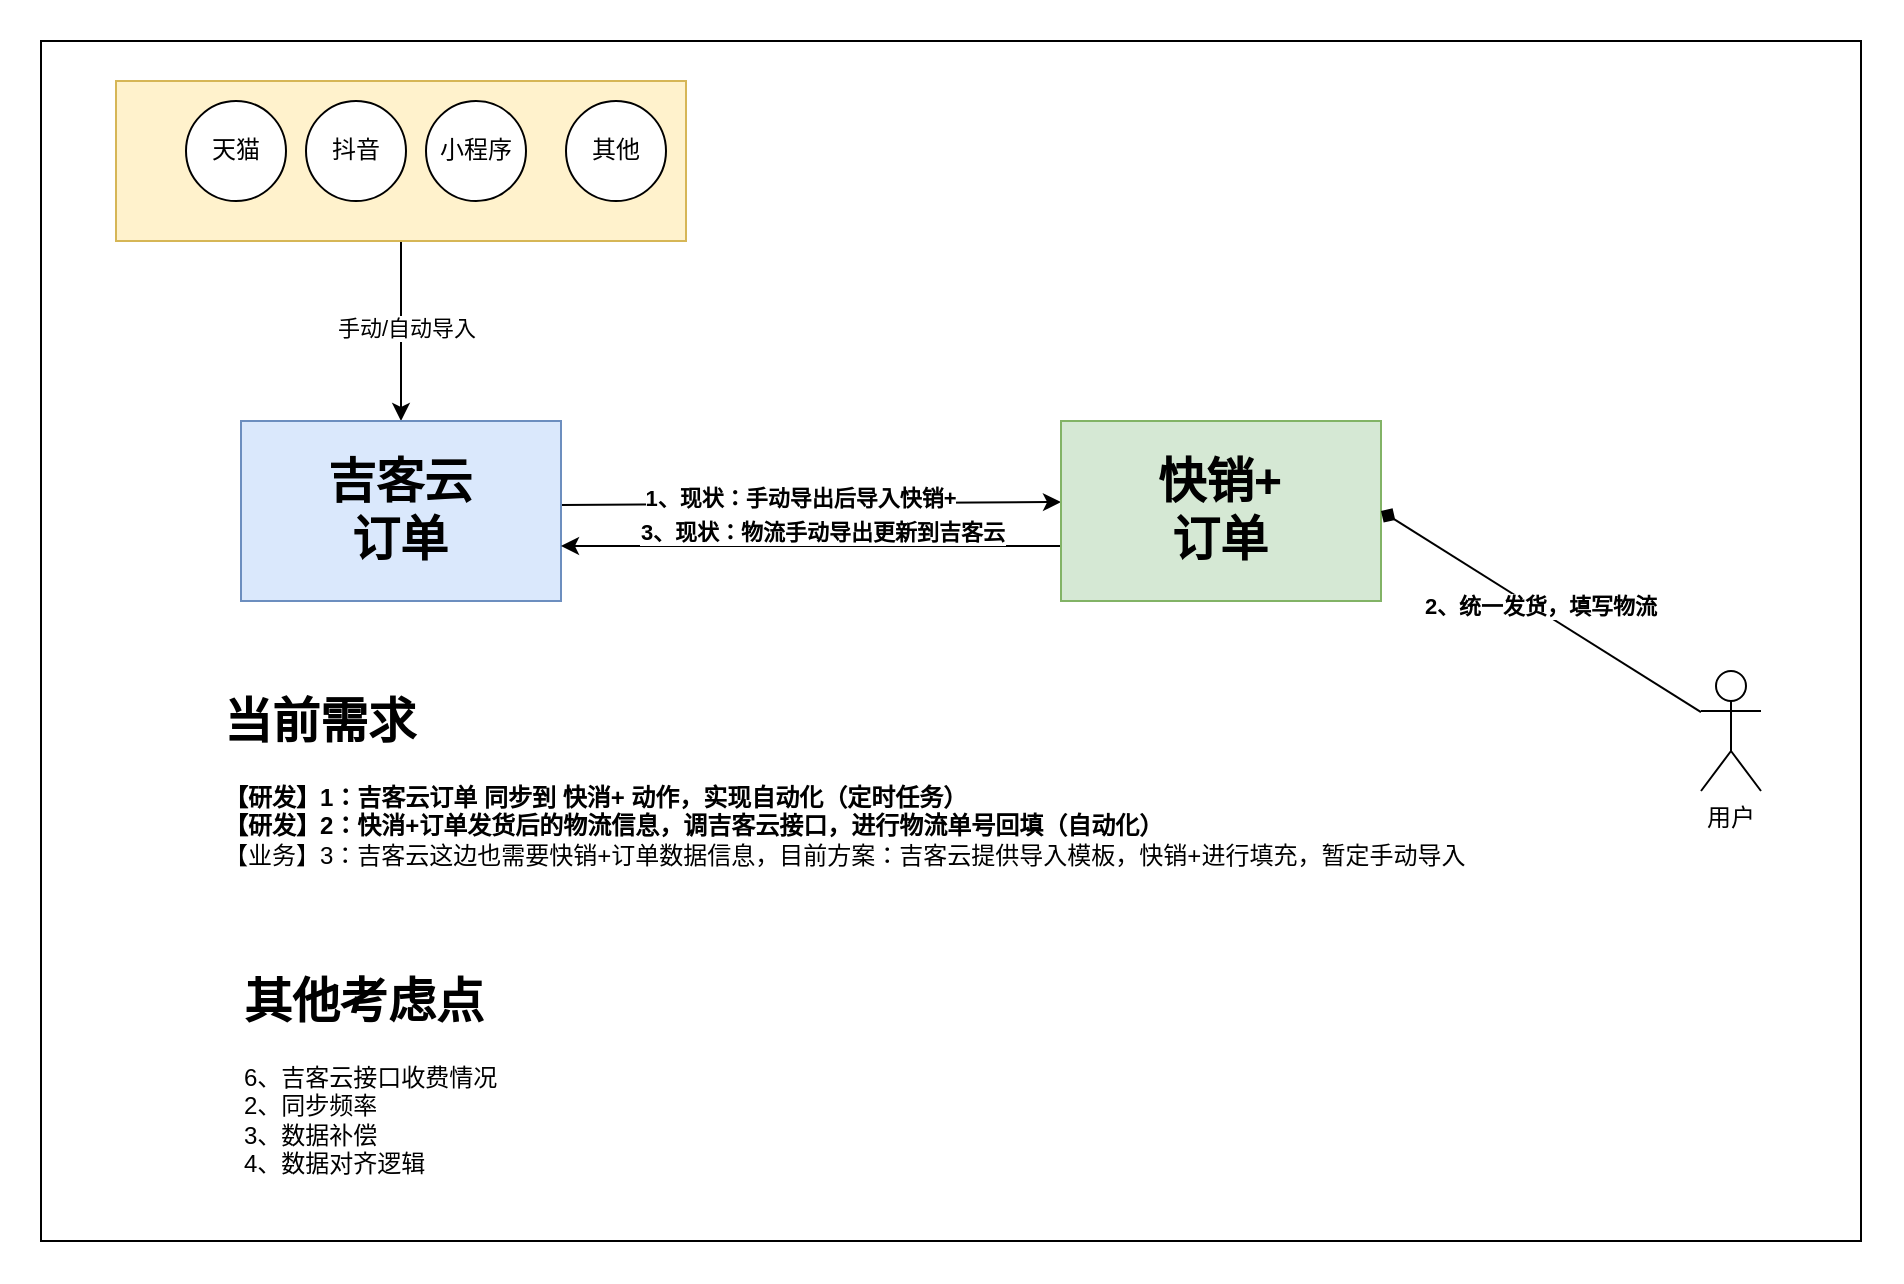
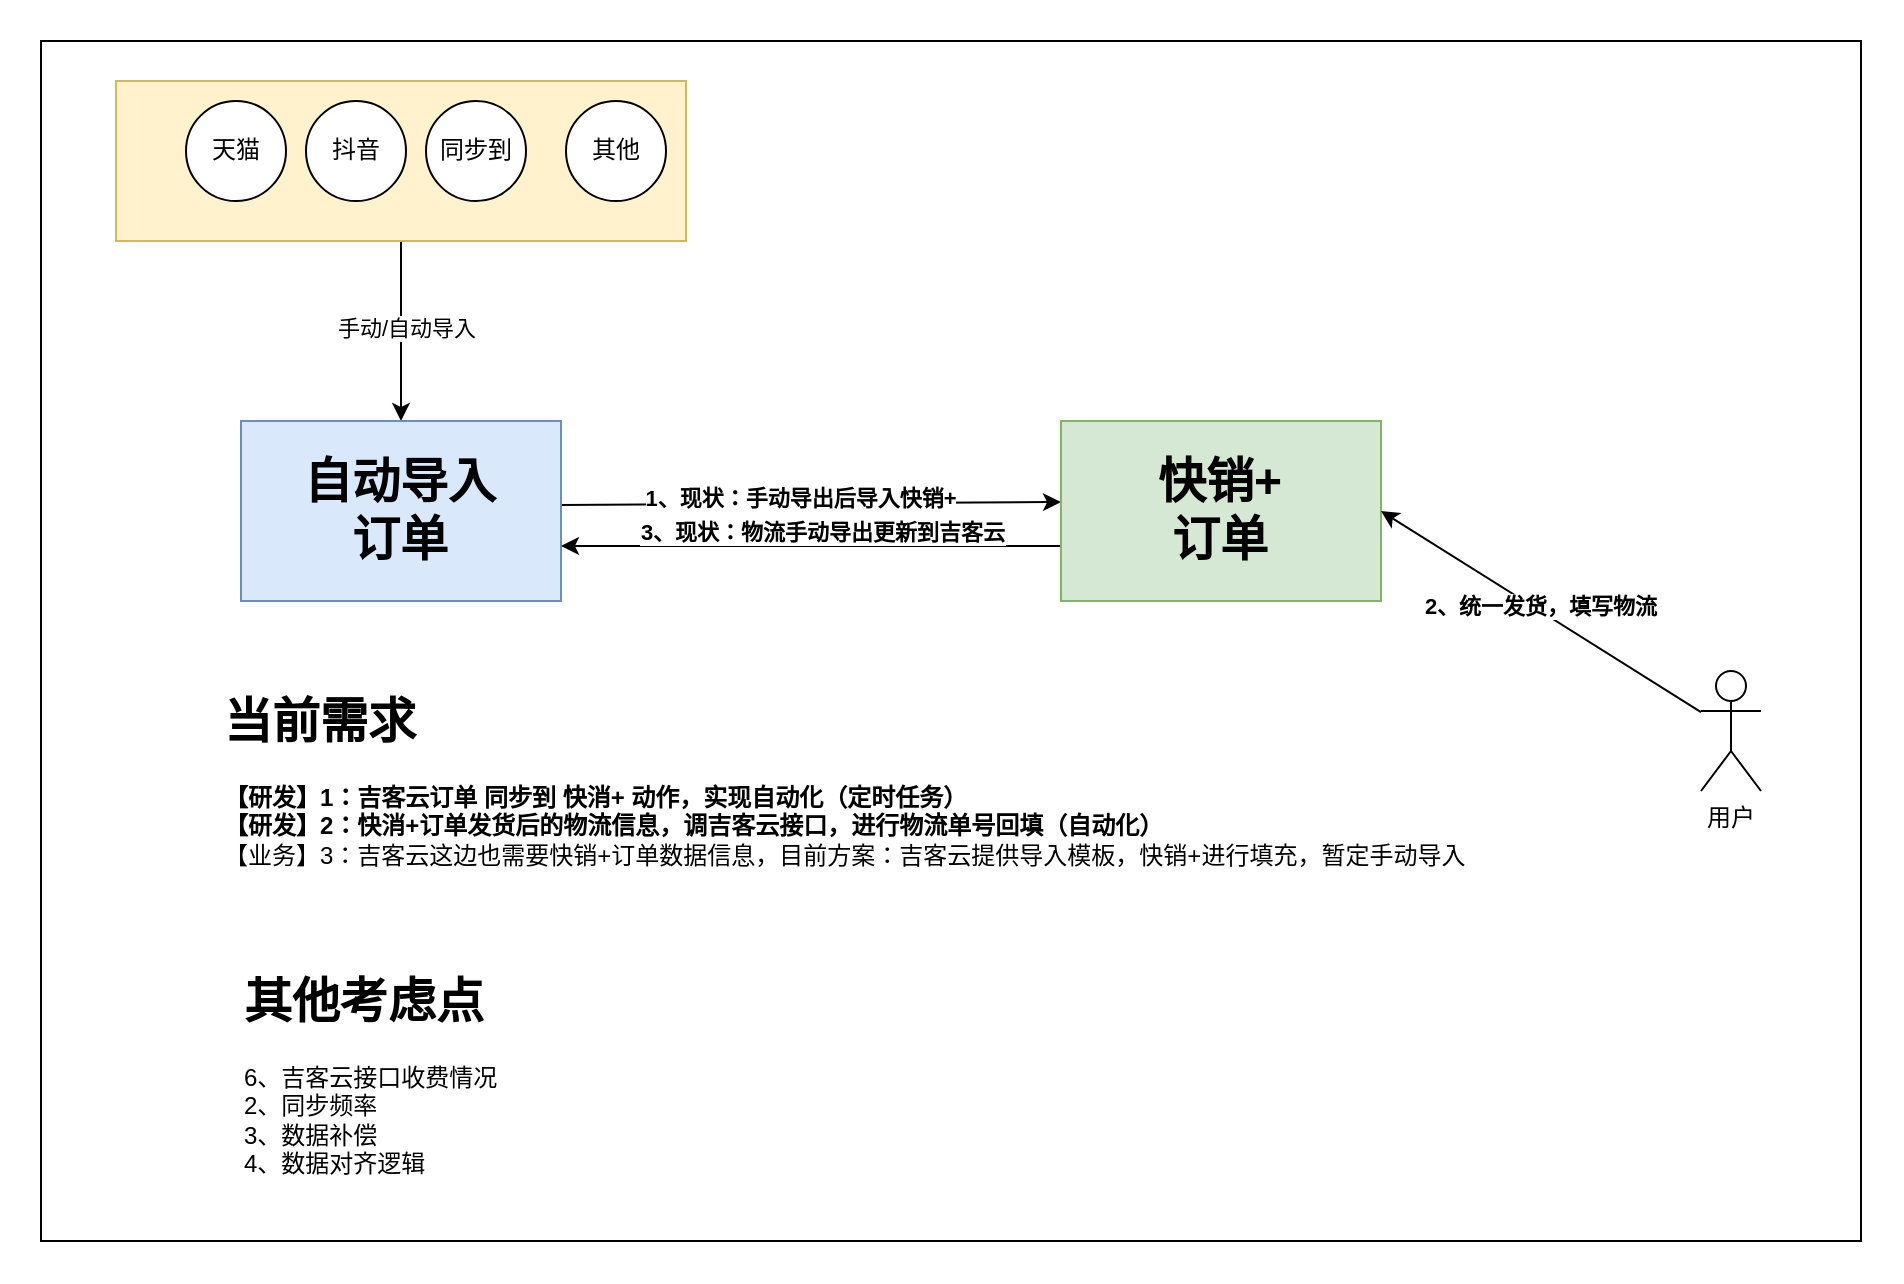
- <mxCell id="17" value="小程序" style="ellipse;whiteSpace=wrap;html=1;aspect=fixed;" vertex="1" parent="1"><mxGeometry x="212.5" y="50" width="50" height="50" as="geometry" /></mxCell>
+ <mxCell id="17" value="同步到" style="ellipse;whiteSpace=wrap;html=1;aspect=fixed;" vertex="1" parent="1"><mxGeometry x="212.5" y="50" width="50" height="50" as="geometry" /></mxCell>
- <mxCell id="8" value="&lt;font style=&quot;font-size: 24px;&quot;&gt;&lt;b&gt;吉客云&lt;br&gt;订单&lt;/b&gt;&lt;/font&gt;" style="rounded=0;whiteSpace=wrap;html=1;fillColor=#dae8fc;strokeColor=#6c8ebf;" vertex="1" parent="1"><mxGeometry x="120" y="210" width="160" height="90" as="geometry" /></mxCell>
+ <mxCell id="8" value="&lt;font style=&quot;font-size: 24px;&quot;&gt;&lt;b&gt;自动导入&lt;br&gt;订单&lt;/b&gt;&lt;/font&gt;" style="rounded=0;whiteSpace=wrap;html=1;fillColor=#dae8fc;strokeColor=#6c8ebf;" vertex="1" parent="1"><mxGeometry x="120" y="210" width="160" height="90" as="geometry" /></mxCell>
- <mxCell id="12" value="" style="edgeStyle=none;rounded=0;orthogonalLoop=1;jettySize=auto;html=1;entryX=1;entryY=0.5;entryDx=0;entryDy=0;endArrow=diamond;" edge="1" parent="1" source="14" target="11"><mxGeometry relative="1" as="geometry"><mxPoint x="770" y="255" as="targetPoint" /></mxGeometry></mxCell>
+ <mxCell id="12" value="" style="edgeStyle=none;rounded=0;orthogonalLoop=1;jettySize=auto;html=1;entryX=1;entryY=0.5;entryDx=0;entryDy=0;" edge="1" parent="1" source="14" target="11"><mxGeometry relative="1" as="geometry"><mxPoint x="770" y="255" as="targetPoint" /></mxGeometry></mxCell>
